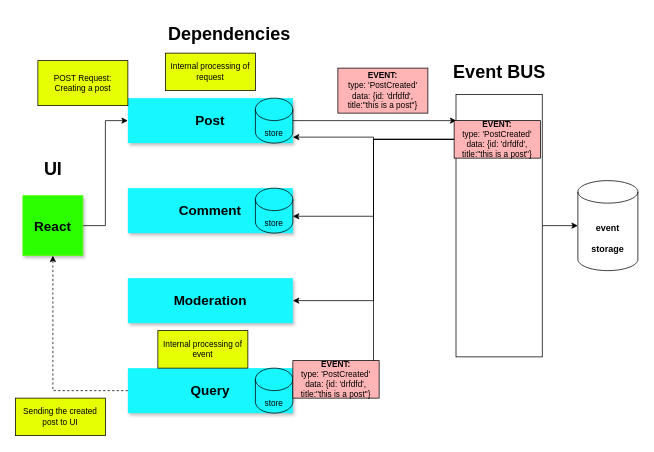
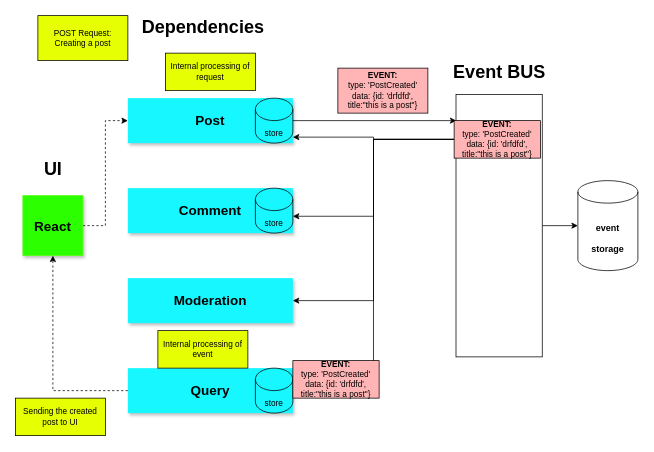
- <mxCell id="9" value="&lt;b&gt;&lt;font style=&quot;font-size: 24px&quot;&gt;Dependencies&lt;/font&gt;&lt;/b&gt;" style="text;html=1;align=center;verticalAlign=middle;resizable=0;points=[];autosize=1;strokeColor=none;fillColor=none;fontSize=18;" vertex="1" parent="1"><mxGeometry x="215" y="30" width="180" height="30" as="geometry" /></mxCell>
+ <mxCell id="9" value="&lt;b&gt;&lt;font style=&quot;font-size: 24px&quot;&gt;Dependencies&lt;/font&gt;&lt;/b&gt;" style="text;html=1;align=center;verticalAlign=middle;resizable=0;points=[];autosize=1;strokeColor=none;fillColor=none;fontSize=18;" vertex="1" parent="1"><mxGeometry x="180" y="20" width="180" height="30" as="geometry" /></mxCell>
- <mxCell id="19" value="POST Request:&lt;br&gt;Creating a post" style="rounded=0;whiteSpace=wrap;html=1;shadow=0;fontSize=11;strokeColor=#000000;fillColor=#E6FF03;" vertex="1" parent="1"><mxGeometry x="50" y="80" width="120" height="60" as="geometry" /></mxCell>
+ <mxCell id="19" value="POST Request:&lt;br&gt;Creating a post" style="rounded=0;whiteSpace=wrap;html=1;shadow=0;fontSize=11;strokeColor=#000000;fillColor=#E6FF03;" vertex="1" parent="1"><mxGeometry x="50" y="20" width="120" height="60" as="geometry" /></mxCell>
- <mxCell id="12" style="edgeStyle=orthogonalEdgeStyle;rounded=0;orthogonalLoop=1;jettySize=auto;html=1;entryX=0;entryY=0.5;entryDx=0;entryDy=0;fontSize=11;" edge="1" parent="1" source="13" target="6"><mxGeometry relative="1" as="geometry" /></mxCell>
+ <mxCell id="12" style="edgeStyle=orthogonalEdgeStyle;rounded=0;orthogonalLoop=1;jettySize=auto;html=1;entryX=0;entryY=0.5;entryDx=0;entryDy=0;fontSize=11;dashed=1;" edge="1" parent="1" source="13" target="6"><mxGeometry relative="1" as="geometry" /></mxCell>
